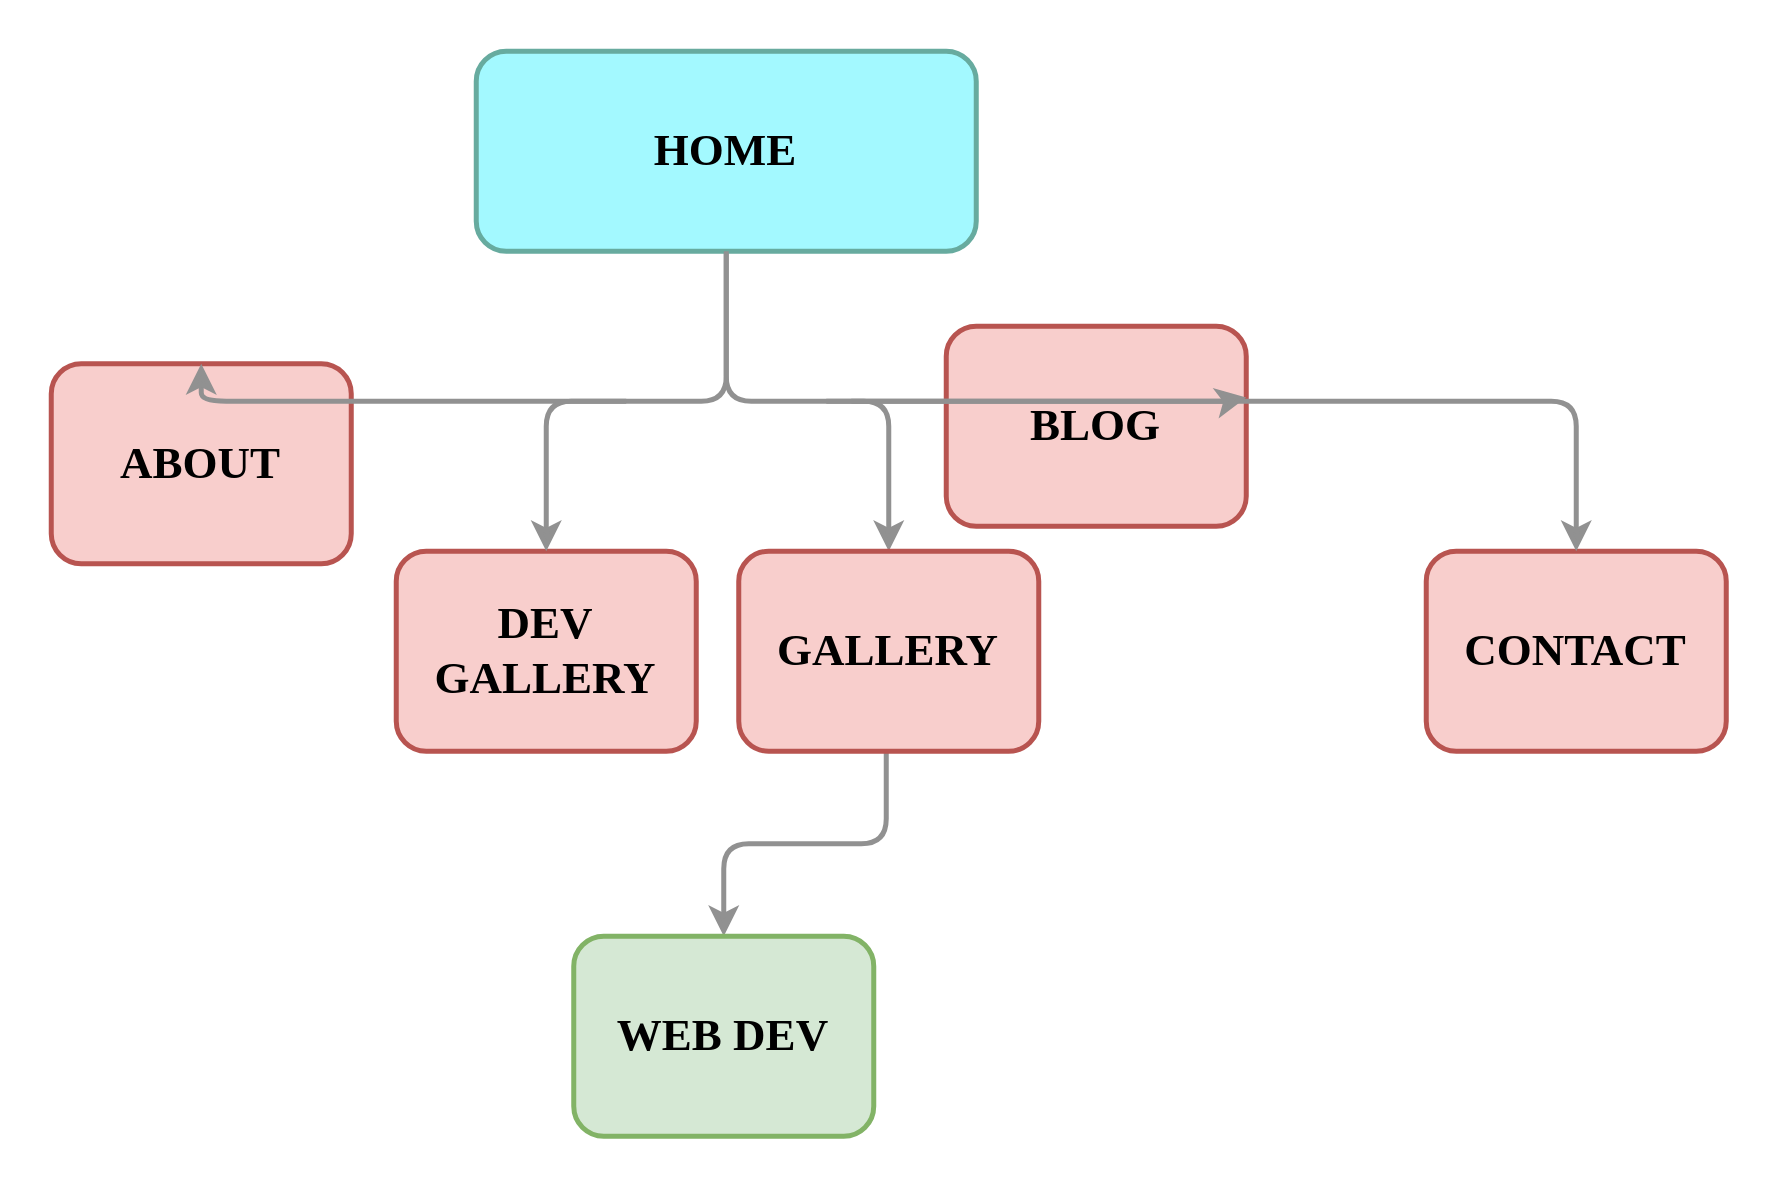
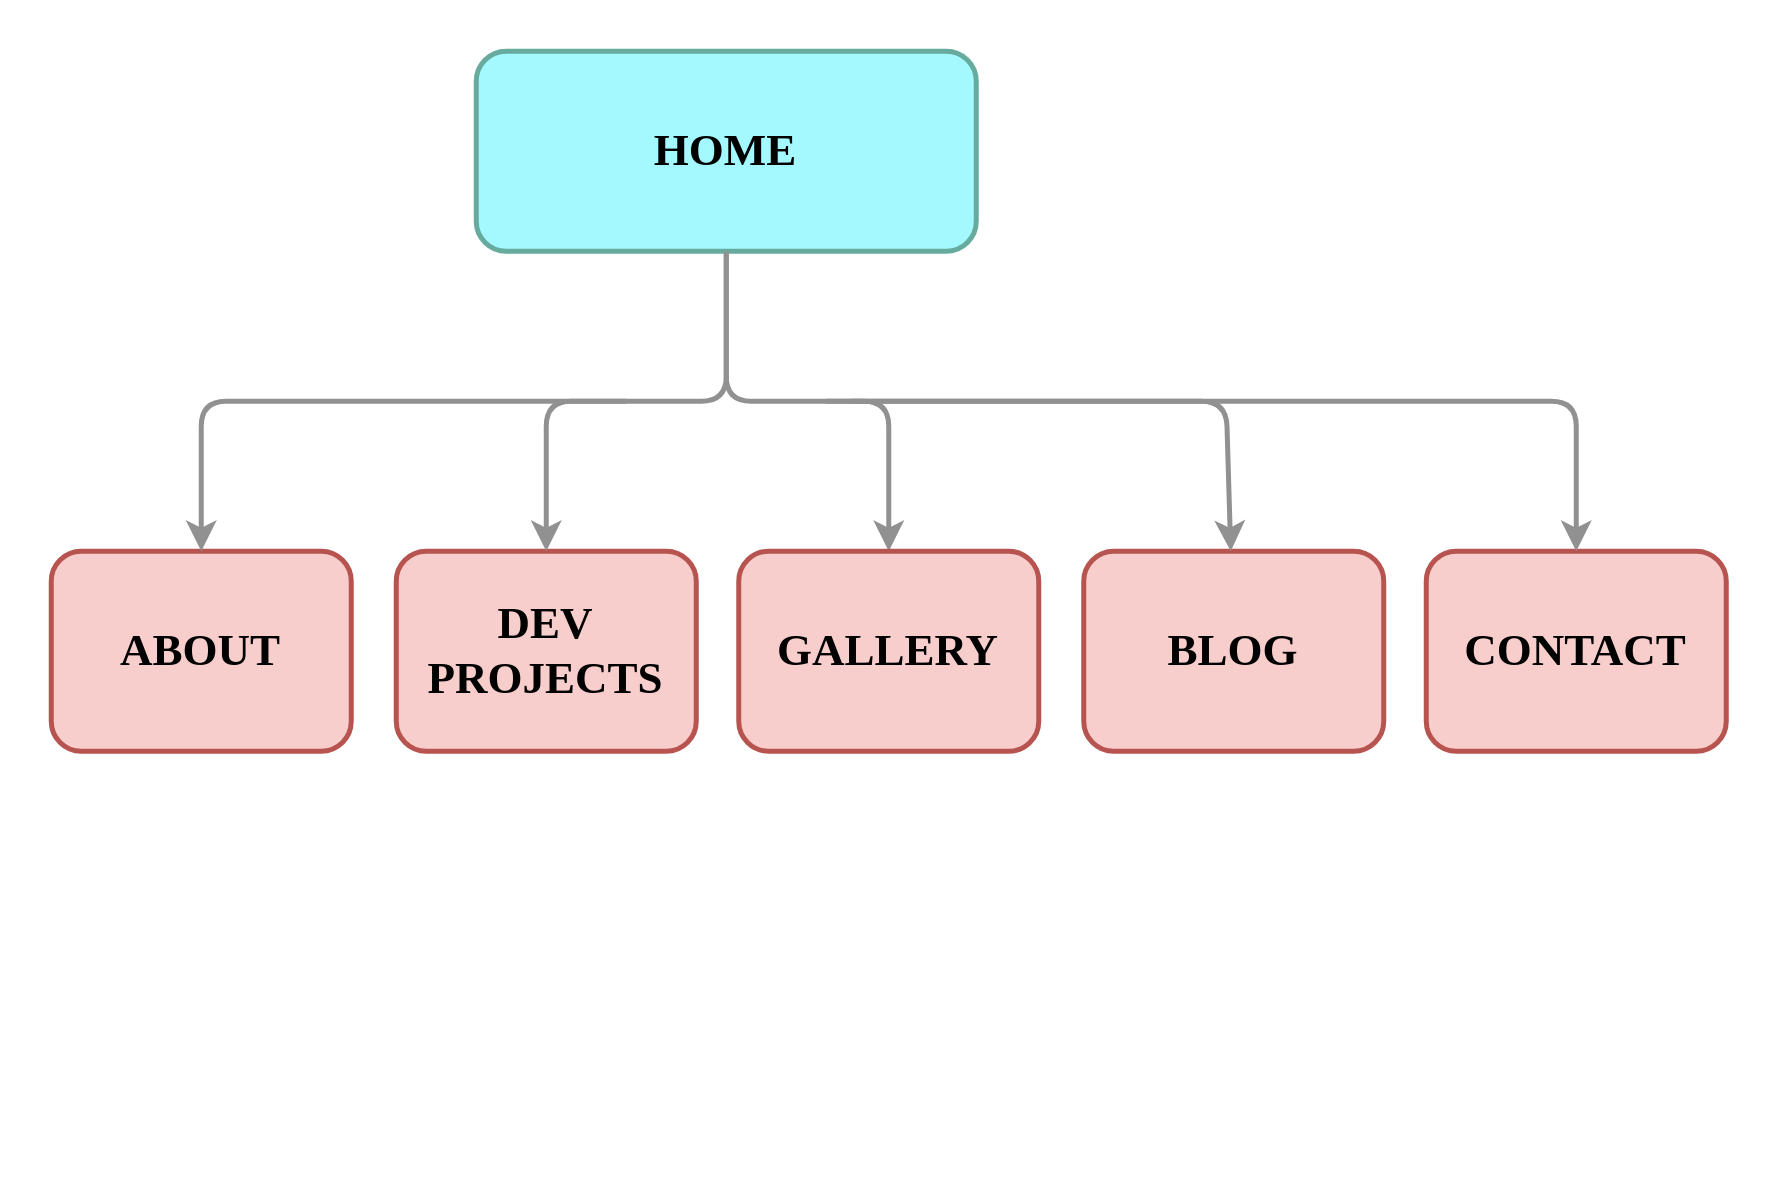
- <mxCell id="8" value="&lt;b&gt;BLOG&lt;/b&gt;" style="rounded=1;whiteSpace=wrap;html=1;fontFamily=Tahoma;fontSize=18;labelBorderColor=none;strokeWidth=2;fillColor=#f8cecc;strokeColor=#b85450;" parent="1" vertex="1"><mxGeometry x="378" y="130" width="120" height="80" as="geometry" /></mxCell>
+ <mxCell id="8" value="&lt;b&gt;BLOG&lt;/b&gt;" style="rounded=1;whiteSpace=wrap;html=1;fontFamily=Tahoma;fontSize=18;labelBorderColor=none;strokeWidth=2;fillColor=#f8cecc;strokeColor=#b85450;" parent="1" vertex="1"><mxGeometry x="433" y="220" width="120" height="80" as="geometry" /></mxCell>
- <mxCell id="5" value="&lt;b&gt;ABOUT&lt;/b&gt;" style="rounded=1;whiteSpace=wrap;html=1;fontFamily=Tahoma;fontSize=18;labelBorderColor=none;strokeWidth=2;fillColor=#f8cecc;strokeColor=#b85450;" parent="1" vertex="1"><mxGeometry x="20" y="145" width="120" height="80" as="geometry" /></mxCell>
+ <mxCell id="5" value="&lt;b&gt;ABOUT&lt;/b&gt;" style="rounded=1;whiteSpace=wrap;html=1;fontFamily=Tahoma;fontSize=18;labelBorderColor=none;strokeWidth=2;fillColor=#f8cecc;strokeColor=#b85450;" parent="1" vertex="1"><mxGeometry x="20" y="220" width="120" height="80" as="geometry" /></mxCell>
- <mxCell id="4" value="&lt;b&gt;DEV GALLERY&lt;/b&gt;" style="rounded=1;whiteSpace=wrap;html=1;fontFamily=Tahoma;fontSize=18;labelBorderColor=none;strokeWidth=2;fillColor=#f8cecc;strokeColor=#b85450;" parent="1" vertex="1"><mxGeometry x="158" y="220" width="120" height="80" as="geometry" /></mxCell>
+ <mxCell id="4" value="&lt;b&gt;DEV PROJECTS&lt;/b&gt;" style="rounded=1;whiteSpace=wrap;html=1;fontFamily=Tahoma;fontSize=18;labelBorderColor=none;strokeWidth=2;fillColor=#f8cecc;strokeColor=#b85450;" parent="1" vertex="1"><mxGeometry x="158" y="220" width="120" height="80" as="geometry" /></mxCell>
- <mxCell id="6" style="edgeStyle=orthogonalEdgeStyle;rounded=1;orthogonalLoop=1;jettySize=auto;html=1;entryX=0.5;entryY=0;entryDx=0;entryDy=0;strokeWidth=2;fontFamily=Tahoma;fontSize=18;strokeColor=#919191;" parent="1" source="7" target="14" edge="1"><mxGeometry relative="1" as="geometry"><Array as="points"><mxPoint x="354" y="337" /><mxPoint x="289" y="337" /></Array></mxGeometry></mxCell>
- <mxCell id="14" value="&lt;b&gt;WEB DEV&lt;/b&gt;" style="rounded=1;whiteSpace=wrap;html=1;fontFamily=Tahoma;fontSize=18;labelBorderColor=none;strokeWidth=2;fillColor=#d5e8d4;strokeColor=#82b366;" parent="1" vertex="1"><mxGeometry x="229" y="374" width="120" height="80" as="geometry" /></mxCell>
